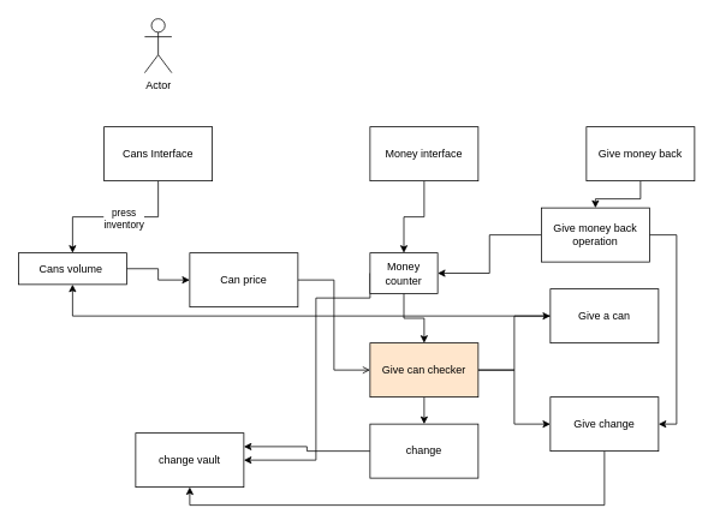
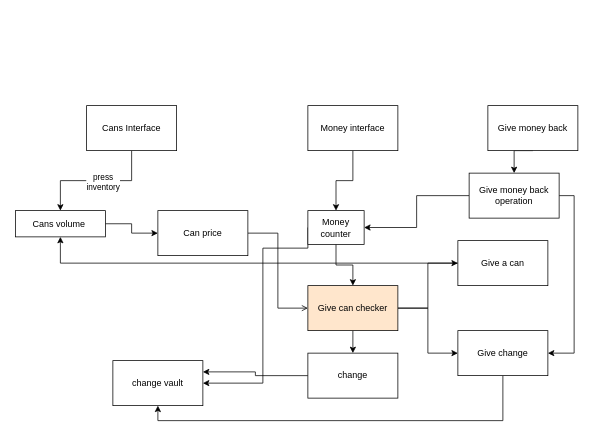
- <mxCell id="2" value="Actor" style="shape=umlActor;verticalLabelPosition=bottom;verticalAlign=top;html=1;outlineConnect=0;" vertex="1" parent="1"><mxGeometry x="160" y="20" width="30" height="60" as="geometry" /></mxCell>
- <mxCell id="29" value="Give money back operation" style="rounded=0;whiteSpace=wrap;html=1;" vertex="1" parent="1"><mxGeometry x="600" y="230" width="120" height="60" as="geometry" /></mxCell>
+ <mxCell id="29" value="Give money back operation" style="rounded=0;whiteSpace=wrap;html=1;" vertex="1" parent="1"><mxGeometry x="625" y="230" width="120" height="60" as="geometry" /></mxCell>
